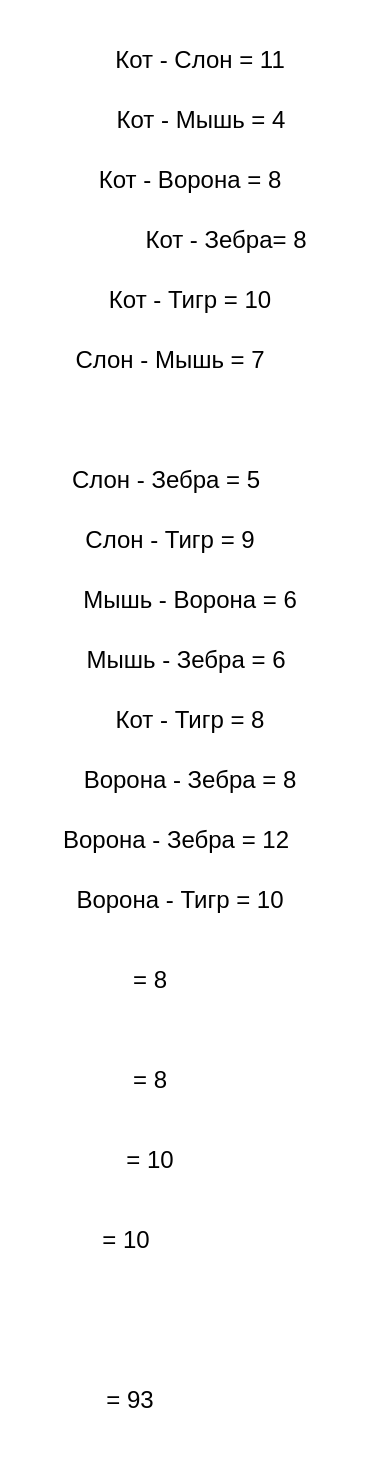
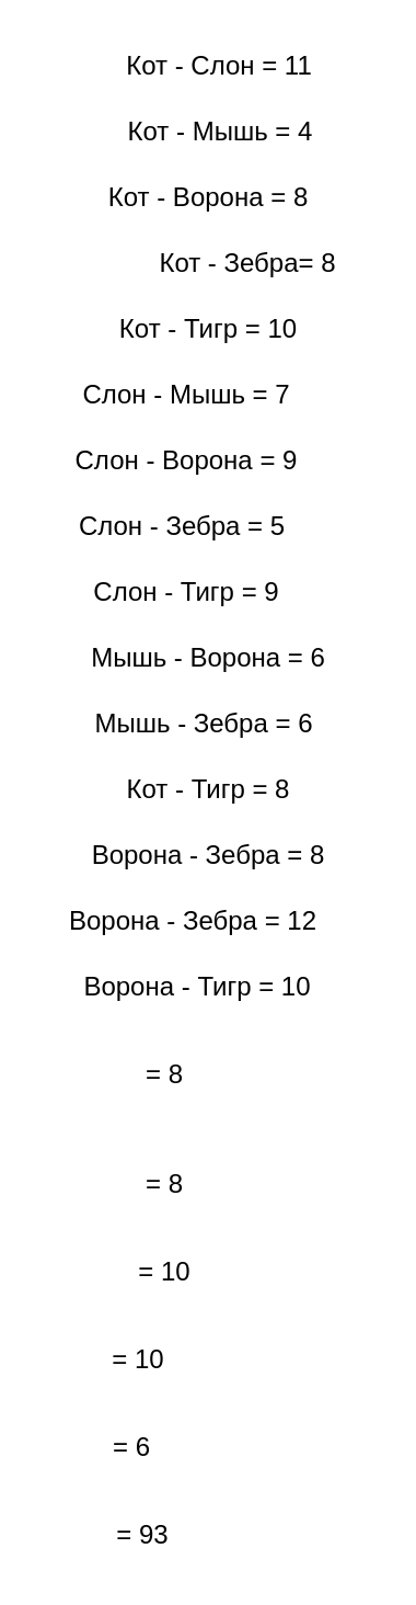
+ <mxCell id="8" value="Слон - Ворона = 9" style="text;html=1;strokeColor=none;fillColor=none;align=center;verticalAlign=middle;whiteSpace=wrap;rounded=0;" vertex="1" parent="1"><mxGeometry x="25" y="200" width="120" height="20" as="geometry" /></mxCell>
+ <mxCell id="21" value="= 6" style="text;html=1;strokeColor=none;fillColor=none;align=center;verticalAlign=middle;whiteSpace=wrap;rounded=0;" vertex="1" parent="1"><mxGeometry x="40" y="650" width="40" height="20" as="geometry" /></mxCell>
